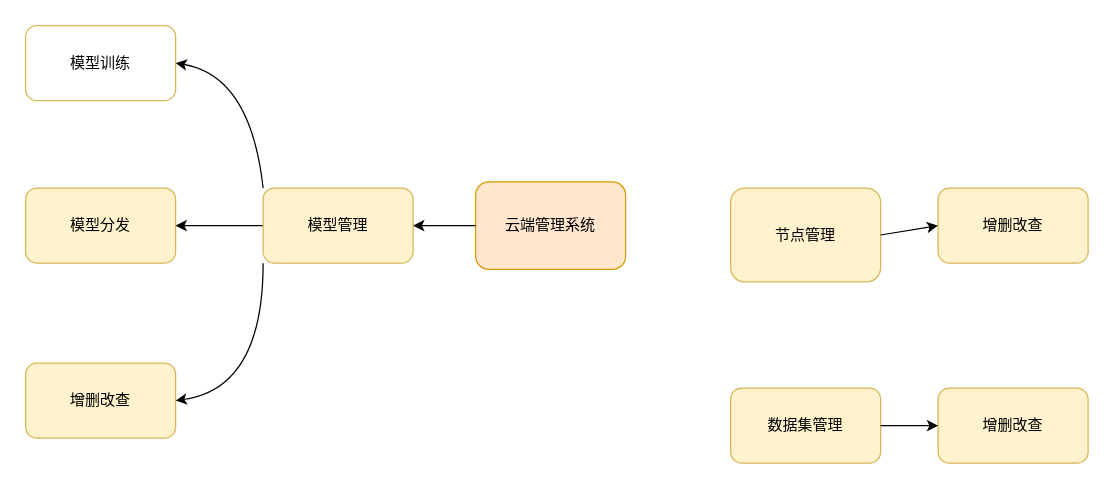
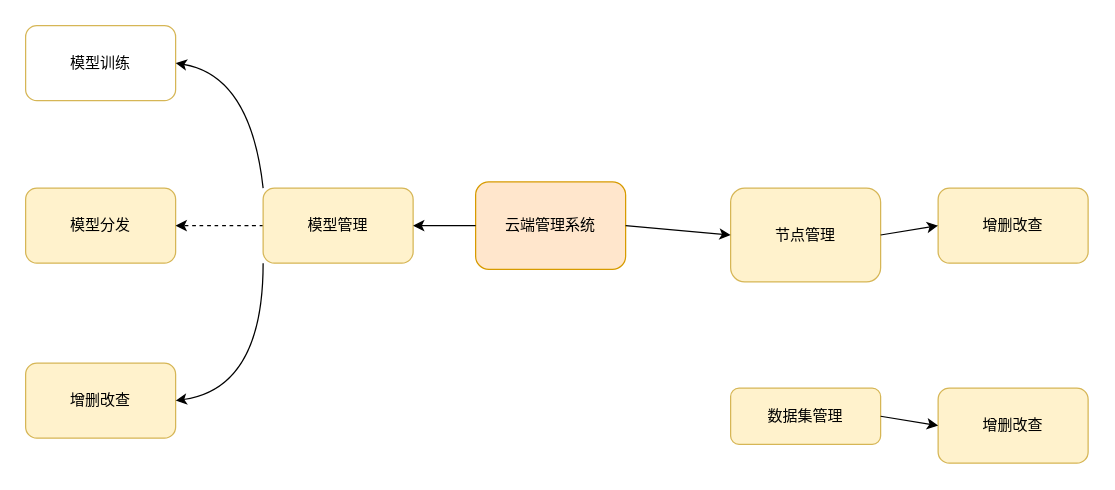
- <mxCell id="12" value="" style="edgeStyle=none;orthogonalLoop=1;jettySize=auto;html=1;rounded=0;curved=1;entryX=1;entryY=0.5;entryDx=0;entryDy=0;exitX=0;exitY=0.5;exitDx=0;exitDy=0;" edge="1" parent="1" source="17" target="6"><mxGeometry width="80" relative="1" as="geometry"><mxPoint x="140" y="180" as="sourcePoint" /><mxPoint x="510" y="180" as="targetPoint" /><Array as="points" /></mxGeometry></mxCell>
+ <mxCell id="12" value="" style="edgeStyle=none;orthogonalLoop=1;jettySize=auto;html=1;rounded=0;curved=1;entryX=1;entryY=0.5;entryDx=0;entryDy=0;exitX=0;exitY=0.5;exitDx=0;exitDy=0;dashed=1;" edge="1" parent="1" source="17" target="6"><mxGeometry width="80" relative="1" as="geometry"><mxPoint x="140" y="180" as="sourcePoint" /><mxPoint x="510" y="180" as="targetPoint" /><Array as="points" /></mxGeometry></mxCell>
+ <mxCell id="11" value="" style="edgeStyle=none;orthogonalLoop=1;jettySize=auto;html=1;rounded=0;curved=1;exitX=1;exitY=0.5;exitDx=0;exitDy=0;entryX=0;entryY=0.5;entryDx=0;entryDy=0;" edge="1" parent="1" source="2" target="3"><mxGeometry width="80" relative="1" as="geometry"><mxPoint x="520" y="179.5" as="sourcePoint" /><mxPoint x="600" y="179.5" as="targetPoint" /><Array as="points" /></mxGeometry></mxCell>
- <mxCell id="4" value="数据集管理" style="rounded=1;whiteSpace=wrap;html=1;fillColor=#fff2cc;strokeColor=#d6b656;" parent="1" vertex="1"><mxGeometry x="584" y="310" width="120" height="60" as="geometry" /></mxCell>
+ <mxCell id="4" value="数据集管理" style="rounded=1;whiteSpace=wrap;html=1;fillColor=#fff2cc;strokeColor=#d6b656;" parent="1" vertex="1"><mxGeometry x="584" y="310" width="120" height="45" as="geometry" /></mxCell>
